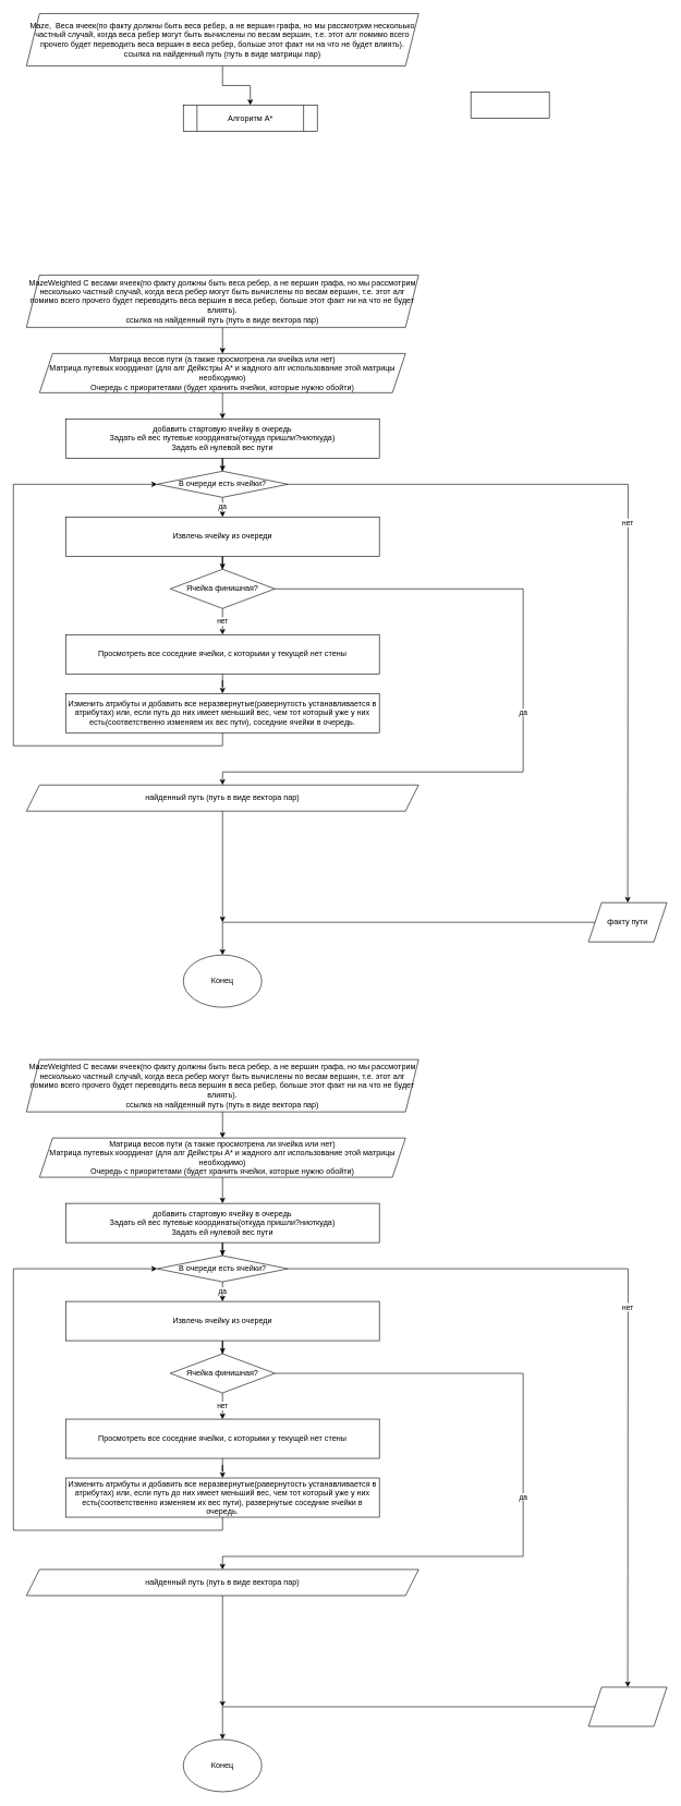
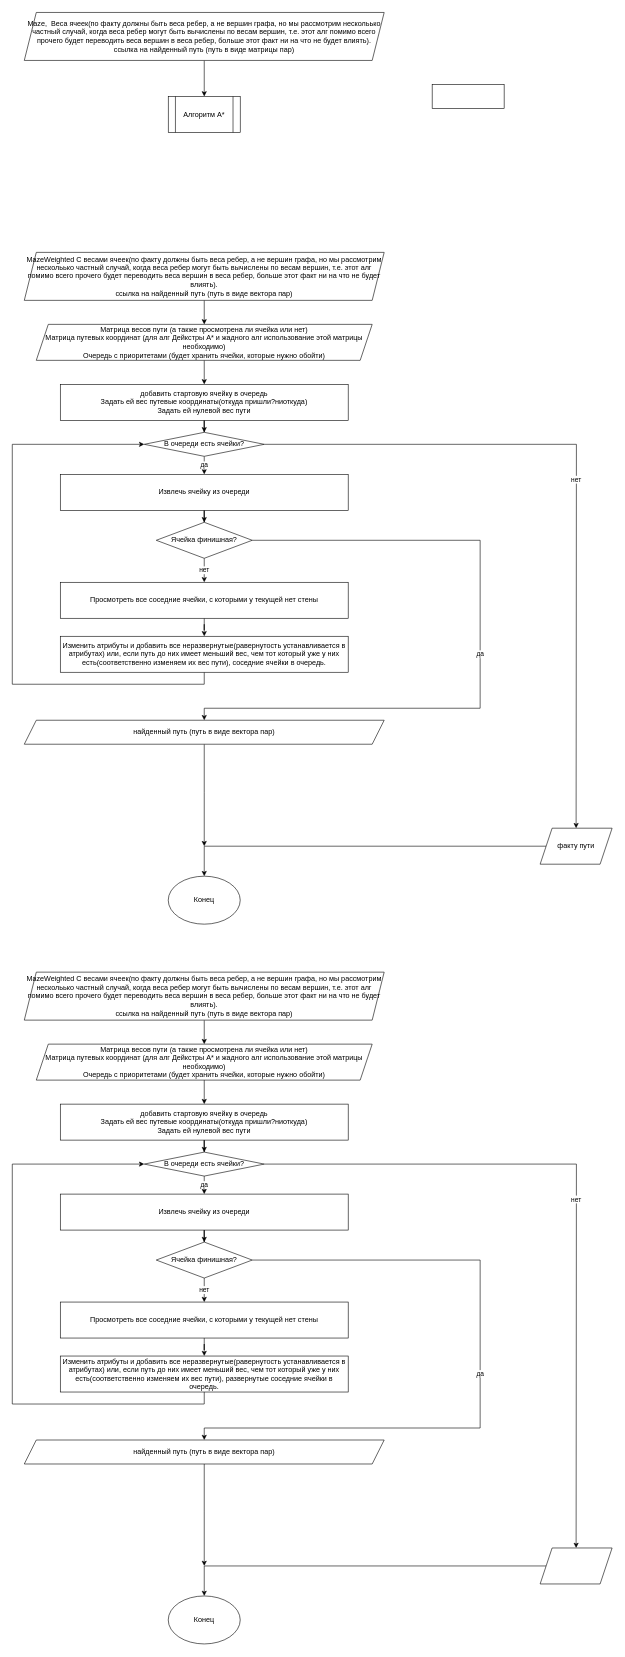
- <mxCell id="3" value="Алгоритм А*" style="shape=process;whiteSpace=wrap;html=1;backgroundOutline=1;" parent="1" vertex="1"><mxGeometry x="280" y="160" width="205" height="40" as="geometry" /></mxCell>
+ <mxCell id="3" value="Алгоритм А*" style="shape=process;whiteSpace=wrap;html=1;backgroundOutline=1;" parent="1" vertex="1"><mxGeometry x="280" y="160" width="120" height="60" as="geometry" /></mxCell>
